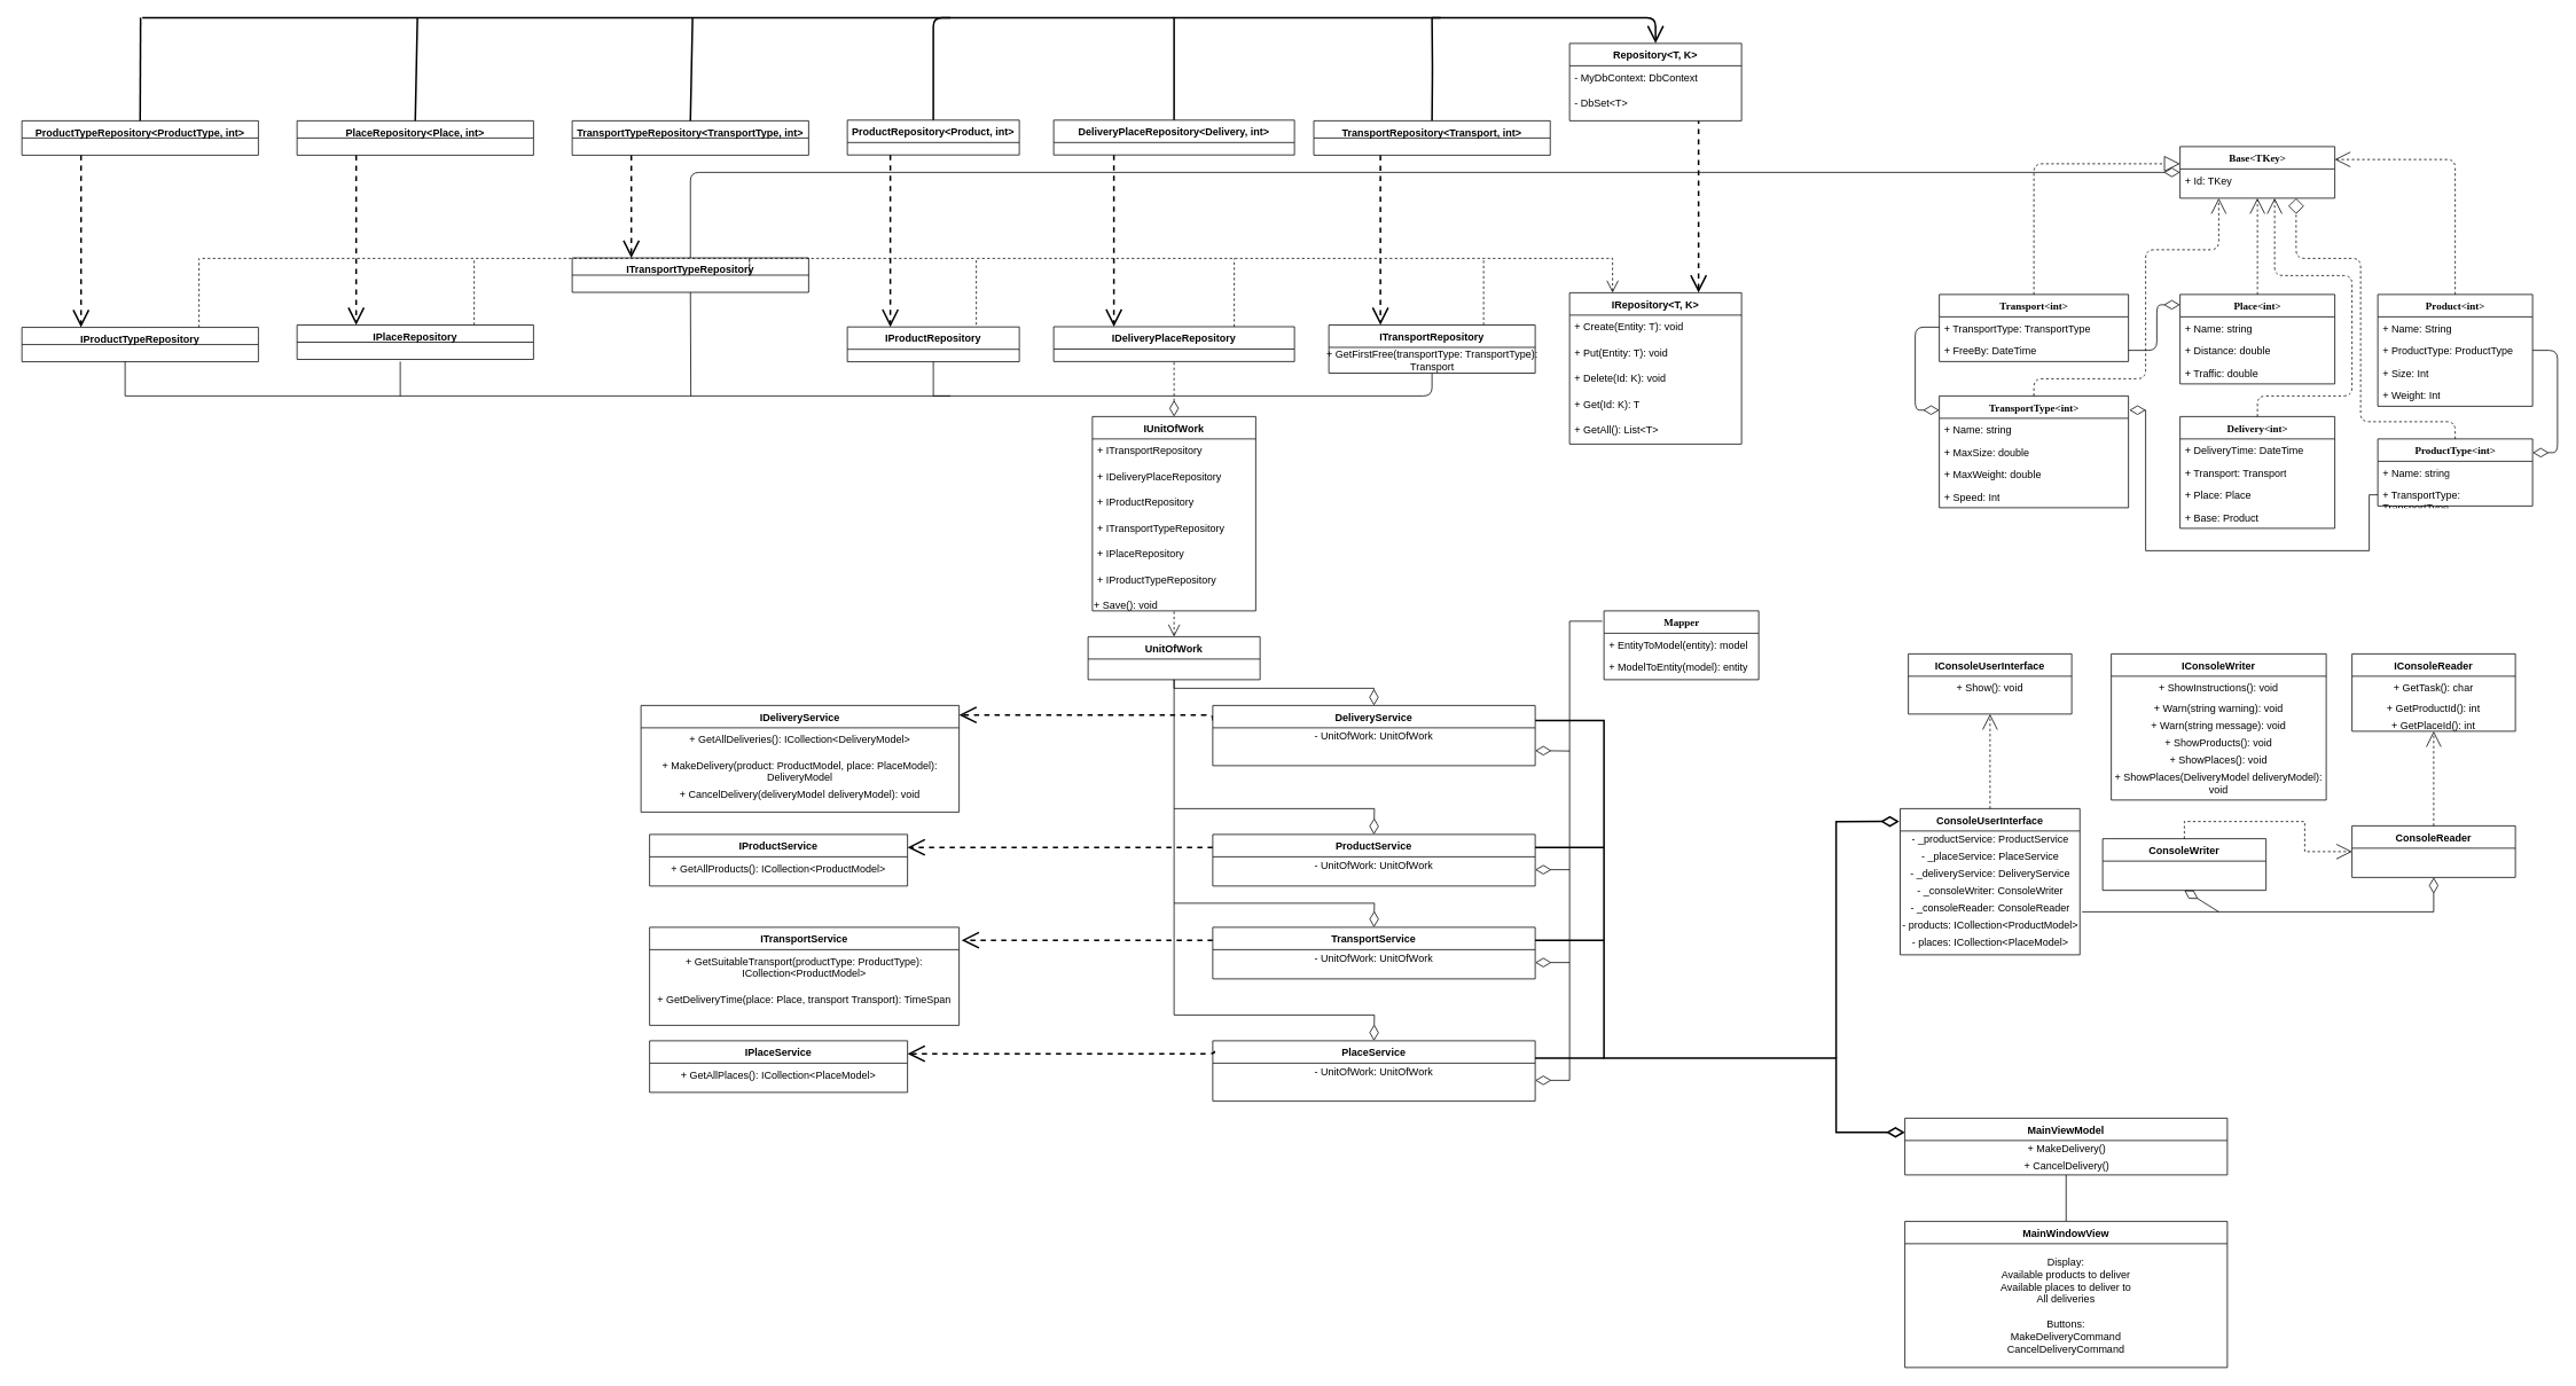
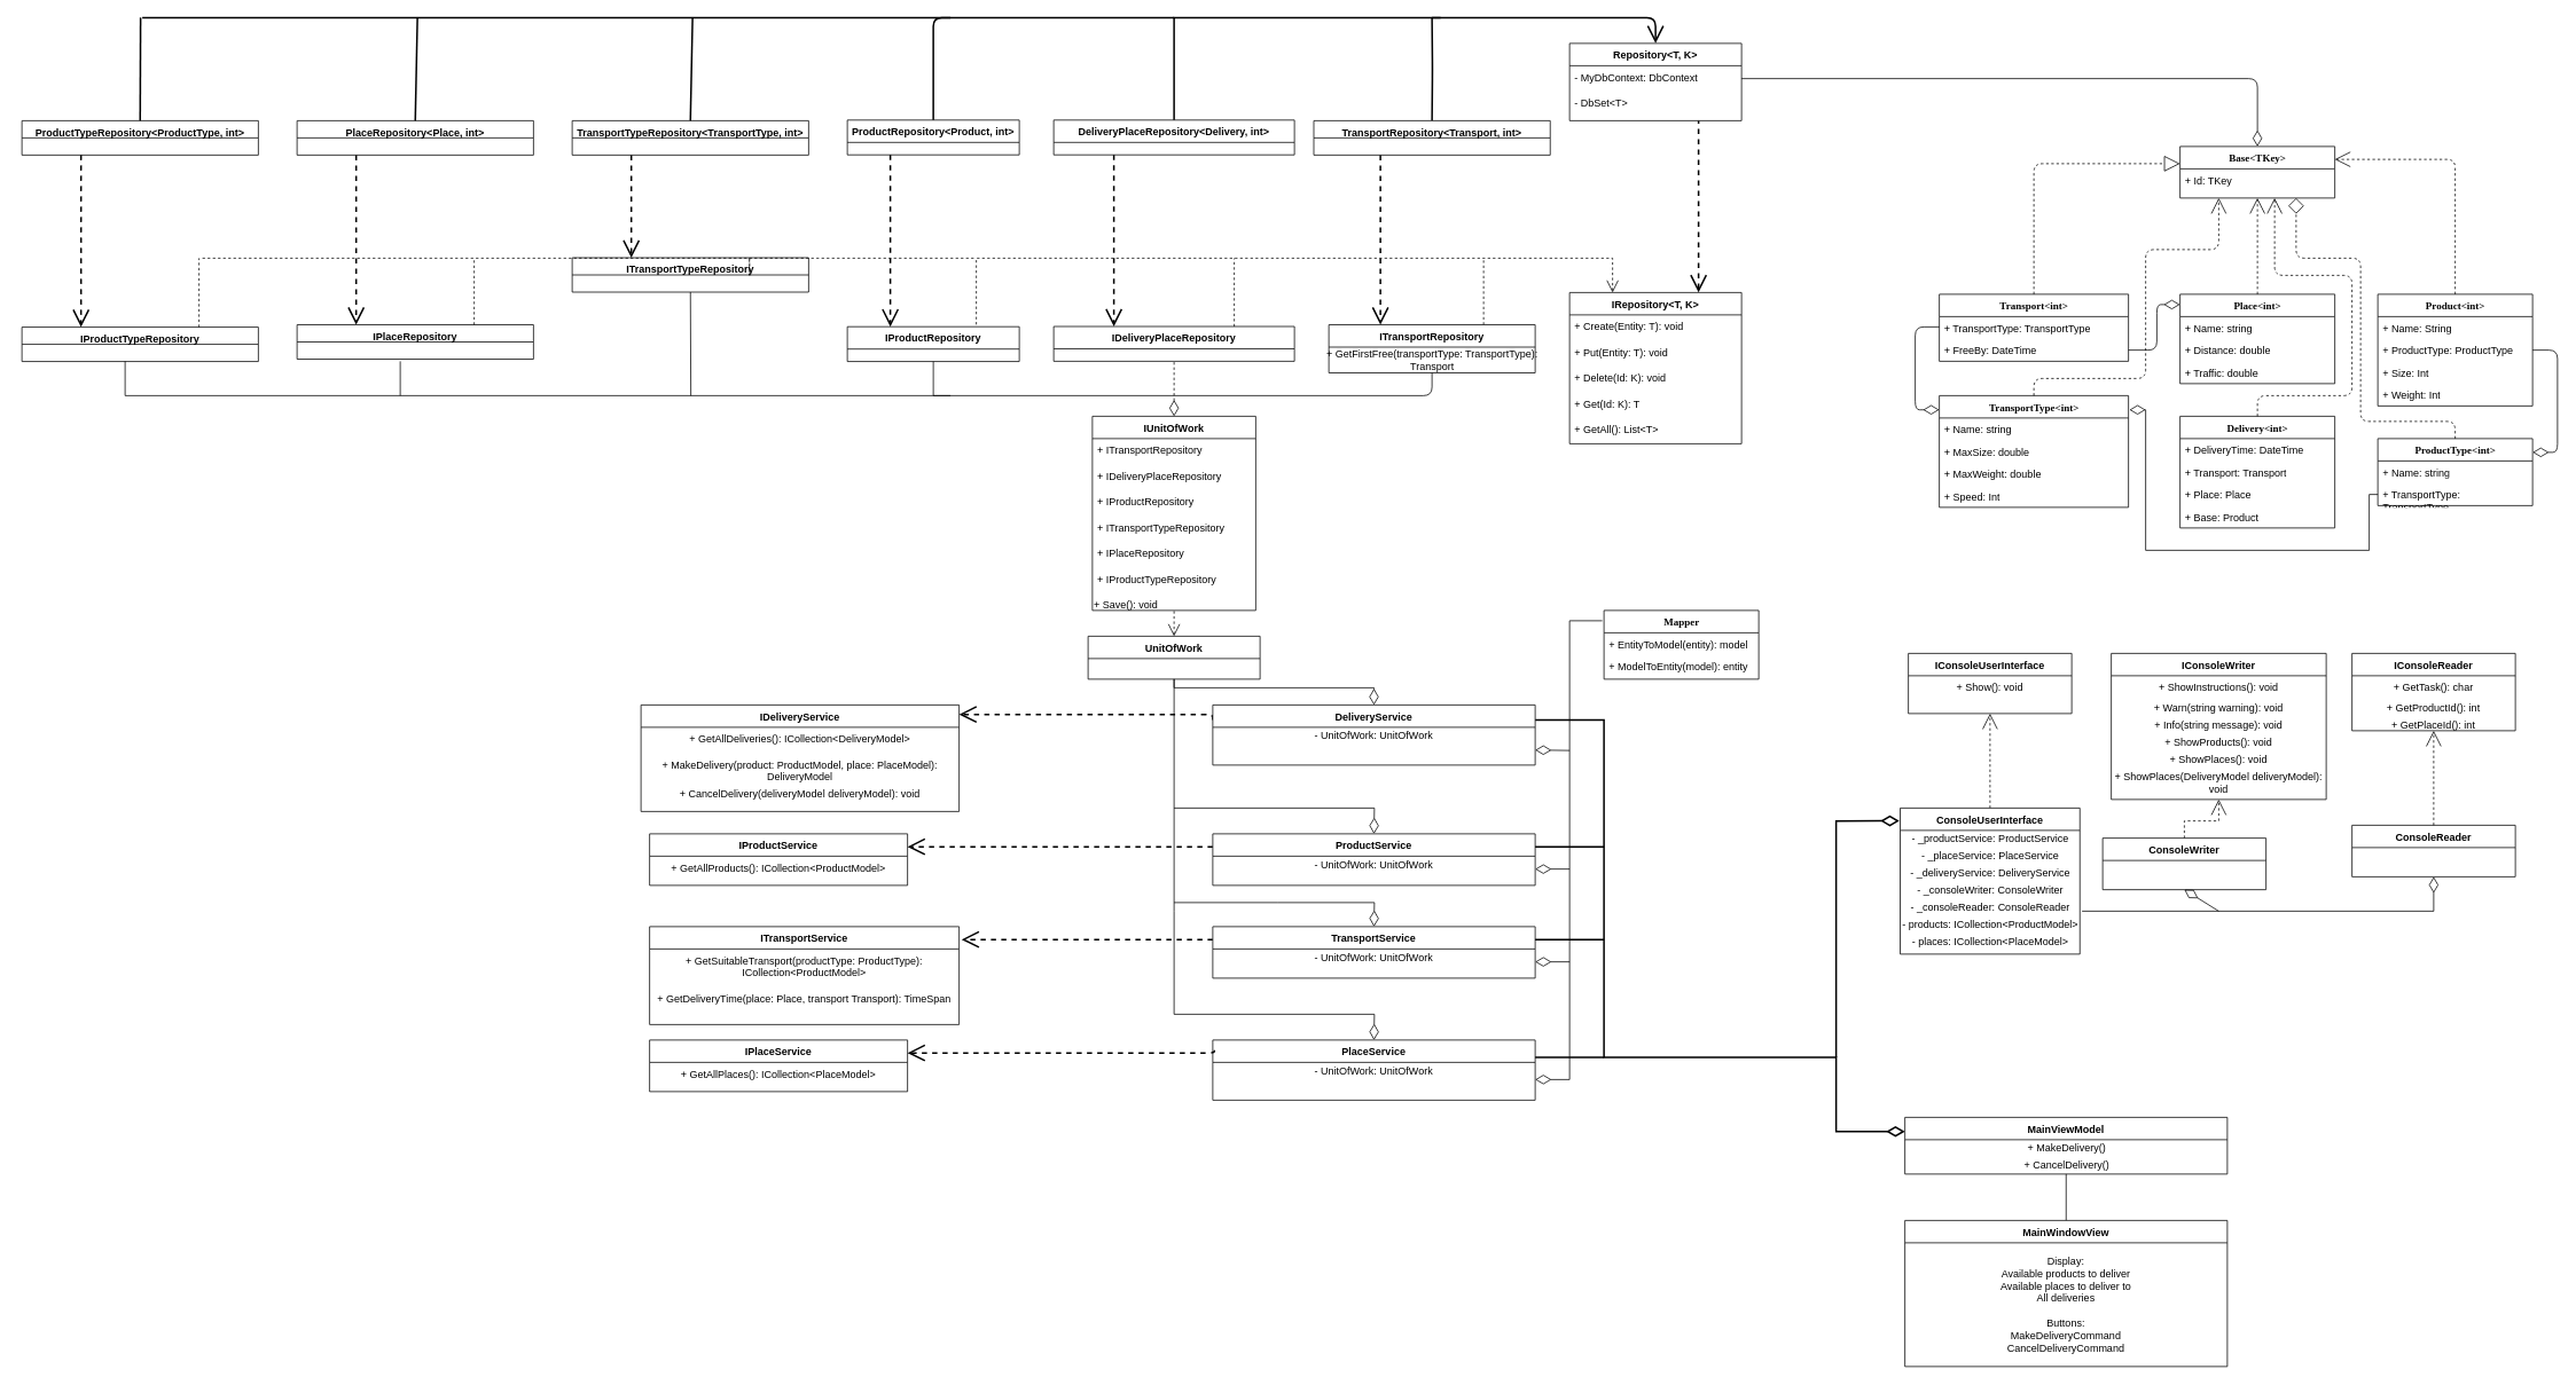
- <mxCell id="3" style="edgeStyle=orthogonalEdgeStyle;rounded=1;orthogonalLoop=1;jettySize=auto;html=1;startArrow=diamondThin;startFill=0;endArrow=none;endFill=0;startSize=16;endSize=16;strokeWidth=1;" parent="1" source="4" target="122" edge="1"><mxGeometry relative="1" as="geometry"><mxPoint x="2625" y="120" as="targetPoint" /></mxGeometry></mxCell>
+ <mxCell id="3" style="edgeStyle=orthogonalEdgeStyle;rounded=1;orthogonalLoop=1;jettySize=auto;html=1;startArrow=diamondThin;startFill=0;endArrow=none;endFill=0;startSize=16;endSize=16;strokeWidth=1;entryX=1;entryY=0.5;entryDx=0;entryDy=0;" parent="1" source="4" target="33" edge="1"><mxGeometry relative="1" as="geometry"><mxPoint x="2625" y="120" as="targetPoint" /></mxGeometry></mxCell>
- <mxCell id="164" value="+ Warn(string message): void" style="text;align=center;verticalAlign=top;spacingLeft=4;spacingRight=4;overflow=hidden;rotatable=0;points=[[0,0.5],[1,0.5]];portConstraint=eastwest;" parent="161" vertex="1"><mxGeometry y="70" width="250" height="20" as="geometry" /></mxCell>
+ <mxCell id="164" value="+ Info(string message): void" style="text;align=center;verticalAlign=top;spacingLeft=4;spacingRight=4;overflow=hidden;rotatable=0;points=[[0,0.5],[1,0.5]];portConstraint=eastwest;" parent="161" vertex="1"><mxGeometry y="70" width="250" height="20" as="geometry" /></mxCell>
- <mxCell id="168" style="edgeStyle=orthogonalEdgeStyle;rounded=0;orthogonalLoop=1;jettySize=auto;html=1;exitX=0.5;exitY=0;exitDx=0;exitDy=0;dashed=1;fontSize=12;endArrow=open;endFill=0;endSize=16;strokeWidth=1;" parent="1" source="169" target="158" edge="1"><mxGeometry relative="1" as="geometry" /></mxCell>
+ <mxCell id="168" style="edgeStyle=orthogonalEdgeStyle;rounded=0;orthogonalLoop=1;jettySize=auto;html=1;exitX=0.5;exitY=0;exitDx=0;exitDy=0;entryX=0.5;entryY=1;entryDx=0;entryDy=0;dashed=1;fontSize=12;endArrow=open;endFill=0;endSize=16;strokeWidth=1;" parent="1" source="169" target="161" edge="1"><mxGeometry relative="1" as="geometry" /></mxCell>
